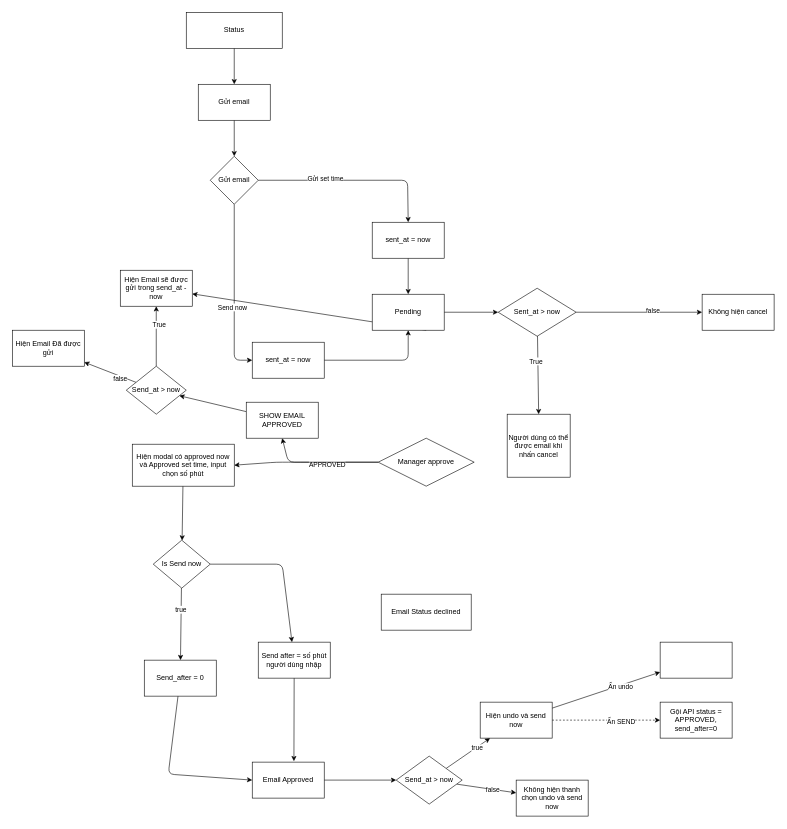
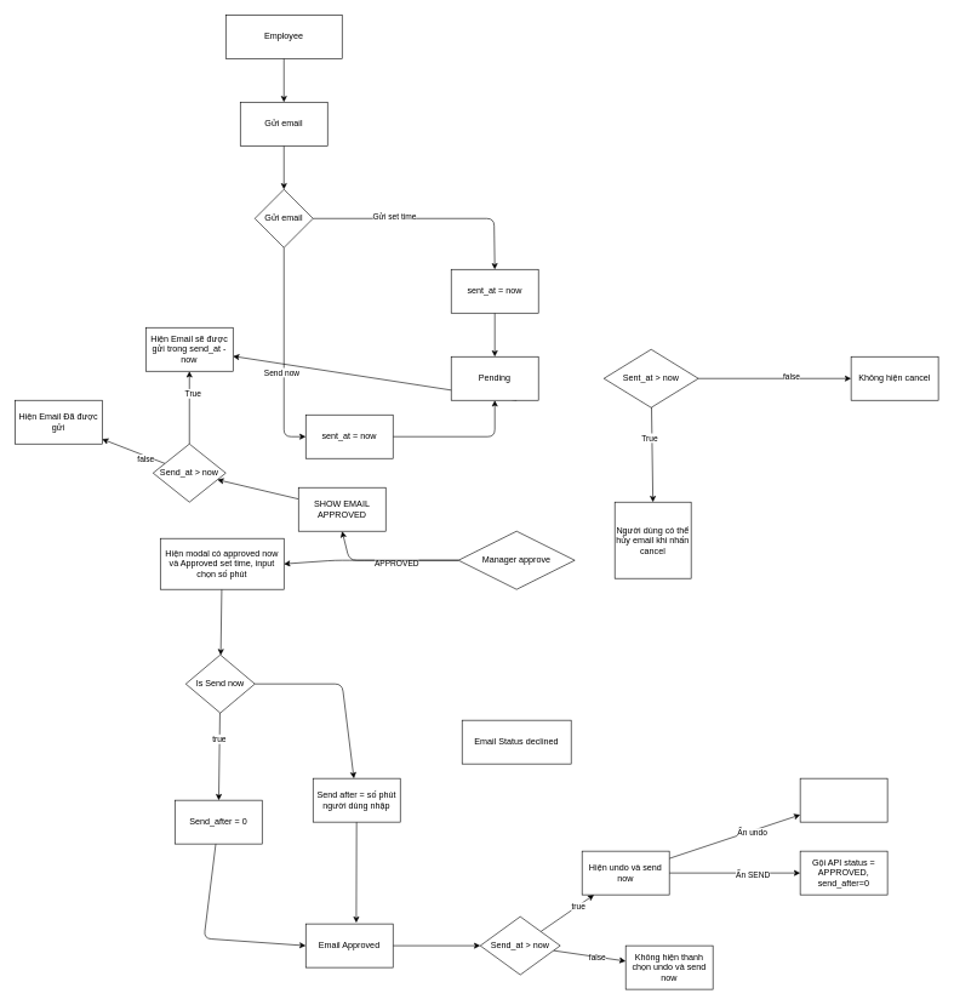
- <mxCell id="3" value="Status" style="rounded=0;whiteSpace=wrap;html=1;" parent="1" vertex="1"><mxGeometry x="310" y="20" width="160" height="60" as="geometry" /></mxCell>
+ <mxCell id="3" value="Employee" style="rounded=0;whiteSpace=wrap;html=1;" parent="1" vertex="1"><mxGeometry x="310" y="20" width="160" height="60" as="geometry" /></mxCell>
- <mxCell id="11" style="edgeStyle=none;html=1;entryX=0;entryY=0.5;entryDx=0;entryDy=0;" parent="1" source="13" target="22" edge="1"><mxGeometry relative="1" as="geometry" /></mxCell>
- <mxCell id="23" value="Người dùng có thể được email khi nhấn cancel" style="whiteSpace=wrap;html=1;aspect=fixed;" parent="1" vertex="1"><mxGeometry x="845" y="690" width="105" height="105" as="geometry" /></mxCell>
+ <mxCell id="23" value="Người dùng có thể hủy email khi nhấn cancel" style="whiteSpace=wrap;html=1;aspect=fixed;" parent="1" vertex="1"><mxGeometry x="845" y="690" width="105" height="105" as="geometry" /></mxCell>
- <mxCell id="47" style="edgeStyle=none;html=1;dashed=1;" edge="1" parent="1" source="51" target="62"><mxGeometry relative="1" as="geometry"><mxPoint x="1130" y="1200.005" as="targetPoint" /></mxGeometry></mxCell>
+ <mxCell id="47" style="edgeStyle=none;html=1;" edge="1" parent="1" source="51" target="62"><mxGeometry relative="1" as="geometry"><mxPoint x="1130" y="1200.005" as="targetPoint" /></mxGeometry></mxCell>
